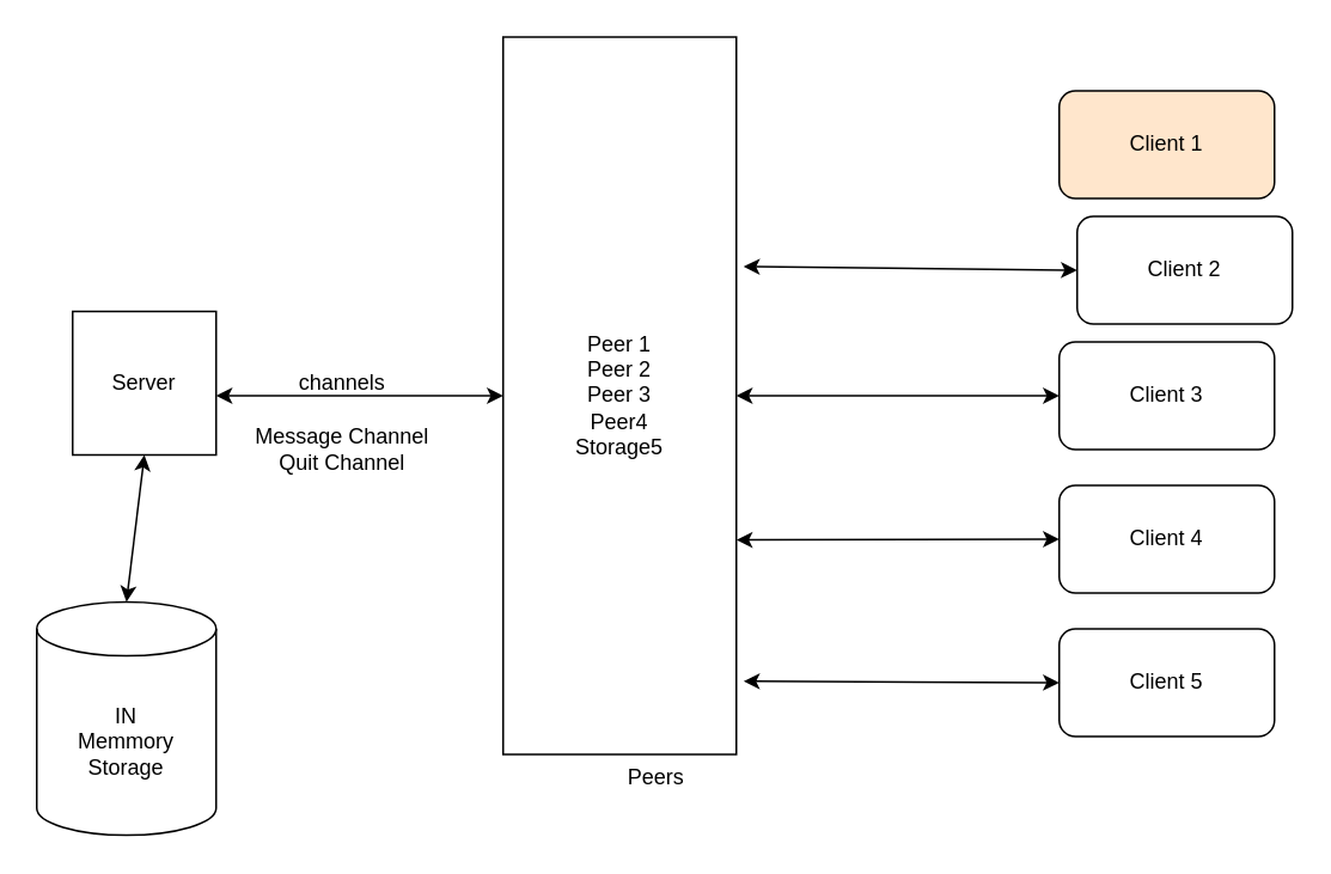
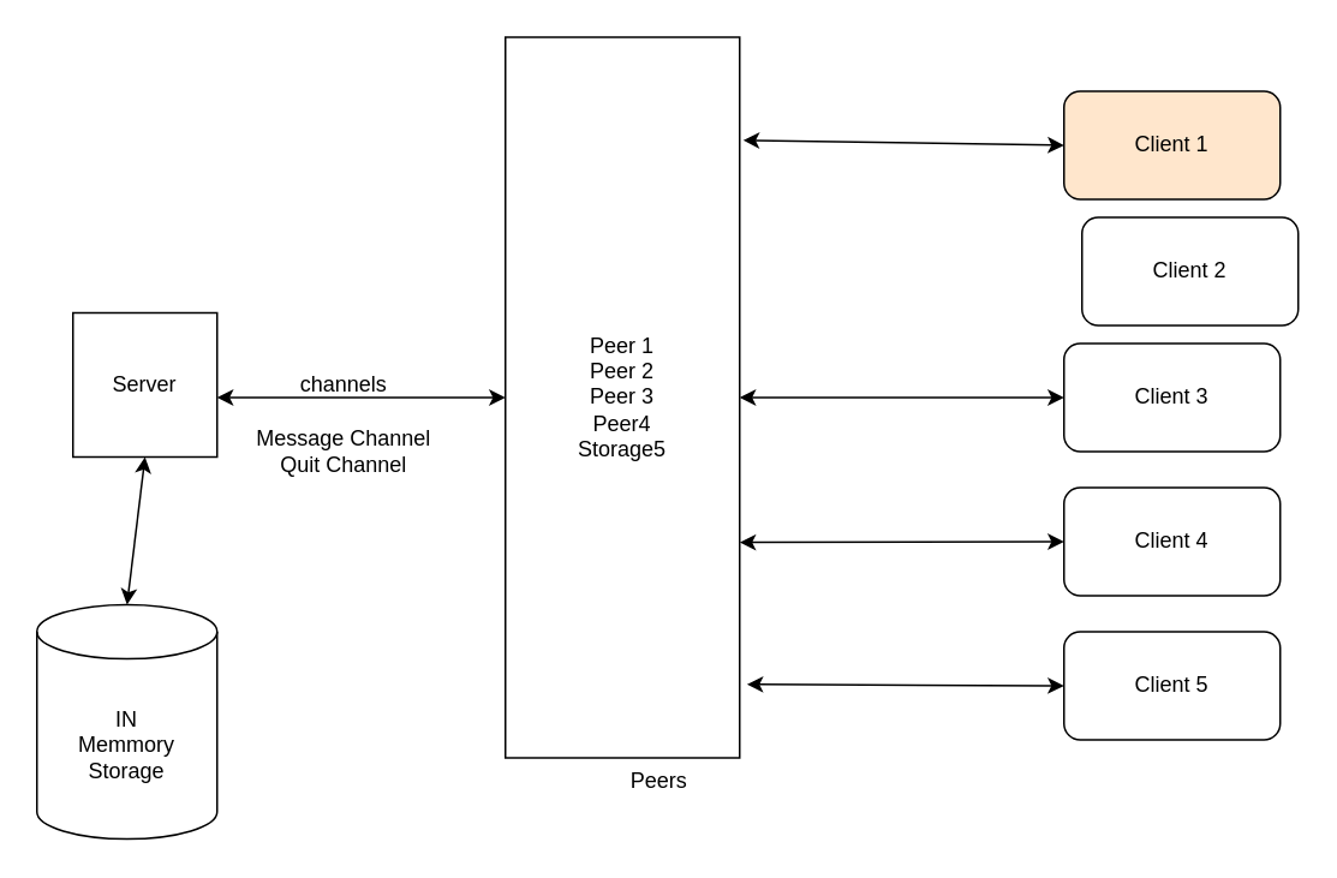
+ <mxCell id="18" value="" style="endArrow=classic;startArrow=classic;html=1;entryX=0;entryY=0.5;entryDx=0;entryDy=0;exitX=0.143;exitY=-0.015;exitDx=0;exitDy=0;exitPerimeter=0;" edge="1" parent="1" source="3" target="5"><mxGeometry width="50" height="50" relative="1" as="geometry"><mxPoint x="434" y="89.5" as="sourcePoint" /><mxPoint x="590" y="90.5" as="targetPoint" /></mxGeometry></mxCell>
- <mxCell id="17" value="" style="endArrow=classic;startArrow=classic;html=1;entryX=0;entryY=0.5;entryDx=0;entryDy=0;exitX=0.32;exitY=-0.031;exitDx=0;exitDy=0;exitPerimeter=0;" edge="1" parent="1" source="3" target="6"><mxGeometry width="50" height="50" relative="1" as="geometry"><mxPoint x="434" y="159.5" as="sourcePoint" /><mxPoint x="590" y="160.5" as="targetPoint" /></mxGeometry></mxCell>
